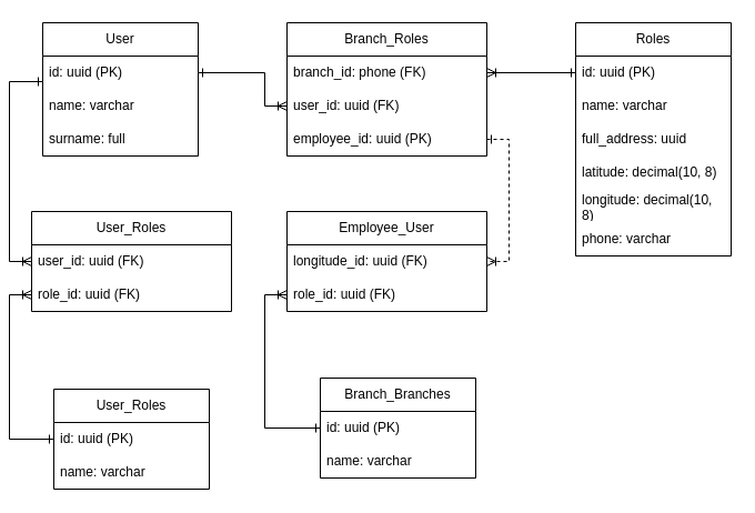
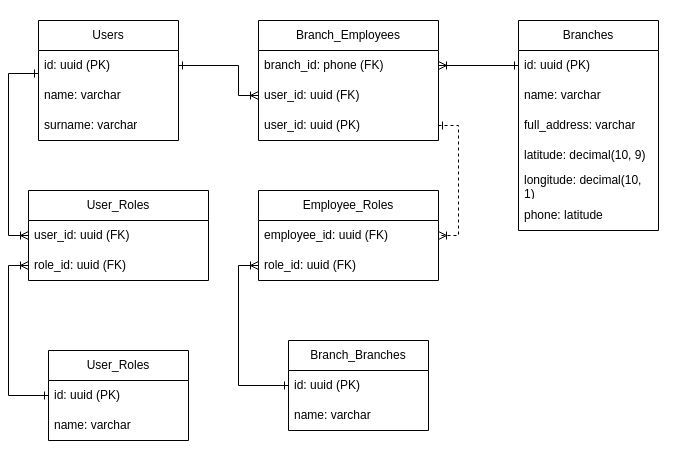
- <mxCell id="4" value="User" style="swimlane;fontStyle=0;childLayout=stackLayout;horizontal=1;startSize=30;horizontalStack=0;resizeParent=1;resizeParentMax=0;resizeLast=0;collapsible=1;marginBottom=0;whiteSpace=wrap;html=1;" parent="1" vertex="1"><mxGeometry x="30" y="20" width="140" height="120" as="geometry" /></mxCell>
+ <mxCell id="4" value="Users" style="swimlane;fontStyle=0;childLayout=stackLayout;horizontal=1;startSize=30;horizontalStack=0;resizeParent=1;resizeParentMax=0;resizeLast=0;collapsible=1;marginBottom=0;whiteSpace=wrap;html=1;" parent="1" vertex="1"><mxGeometry x="30" y="20" width="140" height="120" as="geometry" /></mxCell>
- <mxCell id="15" value="Branch_Roles" style="swimlane;fontStyle=0;childLayout=stackLayout;horizontal=1;startSize=30;horizontalStack=0;resizeParent=1;resizeParentMax=0;resizeLast=0;collapsible=1;marginBottom=0;whiteSpace=wrap;html=1;" parent="1" vertex="1"><mxGeometry x="250" y="20" width="180" height="120" as="geometry" /></mxCell>
+ <mxCell id="15" value="Branch_Employees" style="swimlane;fontStyle=0;childLayout=stackLayout;horizontal=1;startSize=30;horizontalStack=0;resizeParent=1;resizeParentMax=0;resizeLast=0;collapsible=1;marginBottom=0;whiteSpace=wrap;html=1;" parent="1" vertex="1"><mxGeometry x="250" y="20" width="180" height="120" as="geometry" /></mxCell>
- <mxCell id="8" value="Roles" style="swimlane;fontStyle=0;childLayout=stackLayout;horizontal=1;startSize=30;horizontalStack=0;resizeParent=1;resizeParentMax=0;resizeLast=0;collapsible=1;marginBottom=0;whiteSpace=wrap;html=1;" parent="1" vertex="1"><mxGeometry x="510" y="20" width="140" height="210" as="geometry" /></mxCell>
+ <mxCell id="8" value="Branches" style="swimlane;fontStyle=0;childLayout=stackLayout;horizontal=1;startSize=30;horizontalStack=0;resizeParent=1;resizeParentMax=0;resizeLast=0;collapsible=1;marginBottom=0;whiteSpace=wrap;html=1;" parent="1" vertex="1"><mxGeometry x="510" y="20" width="140" height="210" as="geometry" /></mxCell>
- <mxCell id="7" value="surname: full" style="text;strokeColor=none;fillColor=none;align=left;verticalAlign=middle;spacingLeft=4;spacingRight=4;overflow=hidden;points=[[0,0.5],[1,0.5]];portConstraint=eastwest;rotatable=0;whiteSpace=wrap;html=1;" parent="4" vertex="1"><mxGeometry y="90" width="140" height="30" as="geometry" /></mxCell>
+ <mxCell id="7" value="surname: varchar" style="text;strokeColor=none;fillColor=none;align=left;verticalAlign=middle;spacingLeft=4;spacingRight=4;overflow=hidden;points=[[0,0.5],[1,0.5]];portConstraint=eastwest;rotatable=0;whiteSpace=wrap;html=1;" parent="4" vertex="1"><mxGeometry y="90" width="140" height="30" as="geometry" /></mxCell>
- <mxCell id="18" value="employee_id: uuid (PK&lt;span style=&quot;background-color: initial;&quot;&gt;)&lt;/span&gt;" style="text;strokeColor=none;fillColor=none;align=left;verticalAlign=middle;spacingLeft=4;spacingRight=4;overflow=hidden;points=[[0,0.5],[1,0.5]];portConstraint=eastwest;rotatable=0;whiteSpace=wrap;html=1;" parent="15" vertex="1"><mxGeometry y="90" width="180" height="30" as="geometry" /></mxCell>
+ <mxCell id="18" value="user_id: uuid (PK&lt;span style=&quot;background-color: initial;&quot;&gt;)&lt;/span&gt;" style="text;strokeColor=none;fillColor=none;align=left;verticalAlign=middle;spacingLeft=4;spacingRight=4;overflow=hidden;points=[[0,0.5],[1,0.5]];portConstraint=eastwest;rotatable=0;whiteSpace=wrap;html=1;" parent="15" vertex="1"><mxGeometry y="90" width="180" height="30" as="geometry" /></mxCell>
- <mxCell id="11" value="full_address: uuid" style="text;strokeColor=none;fillColor=none;align=left;verticalAlign=middle;spacingLeft=4;spacingRight=4;overflow=hidden;points=[[0,0.5],[1,0.5]];portConstraint=eastwest;rotatable=0;whiteSpace=wrap;html=1;" parent="8" vertex="1"><mxGeometry y="90" width="140" height="30" as="geometry" /></mxCell>
+ <mxCell id="11" value="full_address: varchar" style="text;strokeColor=none;fillColor=none;align=left;verticalAlign=middle;spacingLeft=4;spacingRight=4;overflow=hidden;points=[[0,0.5],[1,0.5]];portConstraint=eastwest;rotatable=0;whiteSpace=wrap;html=1;" parent="8" vertex="1"><mxGeometry y="90" width="140" height="30" as="geometry" /></mxCell>
- <mxCell id="12" value="latitude: decimal(10, 8)" style="text;strokeColor=none;fillColor=none;align=left;verticalAlign=middle;spacingLeft=4;spacingRight=4;overflow=hidden;points=[[0,0.5],[1,0.5]];portConstraint=eastwest;rotatable=0;whiteSpace=wrap;html=1;" parent="8" vertex="1"><mxGeometry y="120" width="140" height="30" as="geometry" /></mxCell>
+ <mxCell id="12" value="latitude: decimal(10, 9)" style="text;strokeColor=none;fillColor=none;align=left;verticalAlign=middle;spacingLeft=4;spacingRight=4;overflow=hidden;points=[[0,0.5],[1,0.5]];portConstraint=eastwest;rotatable=0;whiteSpace=wrap;html=1;" parent="8" vertex="1"><mxGeometry y="120" width="140" height="30" as="geometry" /></mxCell>
- <mxCell id="13" value="longitude: decimal(10, 8)" style="text;strokeColor=none;fillColor=none;align=left;verticalAlign=middle;spacingLeft=4;spacingRight=4;overflow=hidden;points=[[0,0.5],[1,0.5]];portConstraint=eastwest;rotatable=0;whiteSpace=wrap;html=1;" parent="8" vertex="1"><mxGeometry y="150" width="140" height="30" as="geometry" /></mxCell>
+ <mxCell id="13" value="longitude: decimal(10, 1)" style="text;strokeColor=none;fillColor=none;align=left;verticalAlign=middle;spacingLeft=4;spacingRight=4;overflow=hidden;points=[[0,0.5],[1,0.5]];portConstraint=eastwest;rotatable=0;whiteSpace=wrap;html=1;" parent="8" vertex="1"><mxGeometry y="150" width="140" height="30" as="geometry" /></mxCell>
- <mxCell id="21" value="Employee_User" style="swimlane;fontStyle=0;childLayout=stackLayout;horizontal=1;startSize=30;horizontalStack=0;resizeParent=1;resizeParentMax=0;resizeLast=0;collapsible=1;marginBottom=0;whiteSpace=wrap;html=1;" parent="1" vertex="1"><mxGeometry x="250" y="190" width="180" height="90" as="geometry" /></mxCell>
+ <mxCell id="21" value="Employee_Roles" style="swimlane;fontStyle=0;childLayout=stackLayout;horizontal=1;startSize=30;horizontalStack=0;resizeParent=1;resizeParentMax=0;resizeLast=0;collapsible=1;marginBottom=0;whiteSpace=wrap;html=1;" parent="1" vertex="1"><mxGeometry x="250" y="190" width="180" height="90" as="geometry" /></mxCell>
- <mxCell id="14" value="phone: varchar" style="text;strokeColor=none;fillColor=none;align=left;verticalAlign=middle;spacingLeft=4;spacingRight=4;overflow=hidden;points=[[0,0.5],[1,0.5]];portConstraint=eastwest;rotatable=0;whiteSpace=wrap;html=1;" parent="8" vertex="1"><mxGeometry y="180" width="140" height="30" as="geometry" /></mxCell>
+ <mxCell id="14" value="phone: latitude" style="text;strokeColor=none;fillColor=none;align=left;verticalAlign=middle;spacingLeft=4;spacingRight=4;overflow=hidden;points=[[0,0.5],[1,0.5]];portConstraint=eastwest;rotatable=0;whiteSpace=wrap;html=1;" parent="8" vertex="1"><mxGeometry y="180" width="140" height="30" as="geometry" /></mxCell>
- <mxCell id="22" value="longitude_id: uuid (FK)" style="text;strokeColor=none;fillColor=none;align=left;verticalAlign=middle;spacingLeft=4;spacingRight=4;overflow=hidden;points=[[0,0.5],[1,0.5]];portConstraint=eastwest;rotatable=0;whiteSpace=wrap;html=1;" parent="21" vertex="1"><mxGeometry y="30" width="180" height="30" as="geometry" /></mxCell>
+ <mxCell id="22" value="employee_id: uuid (FK)" style="text;strokeColor=none;fillColor=none;align=left;verticalAlign=middle;spacingLeft=4;spacingRight=4;overflow=hidden;points=[[0,0.5],[1,0.5]];portConstraint=eastwest;rotatable=0;whiteSpace=wrap;html=1;" parent="21" vertex="1"><mxGeometry y="30" width="180" height="30" as="geometry" /></mxCell>
